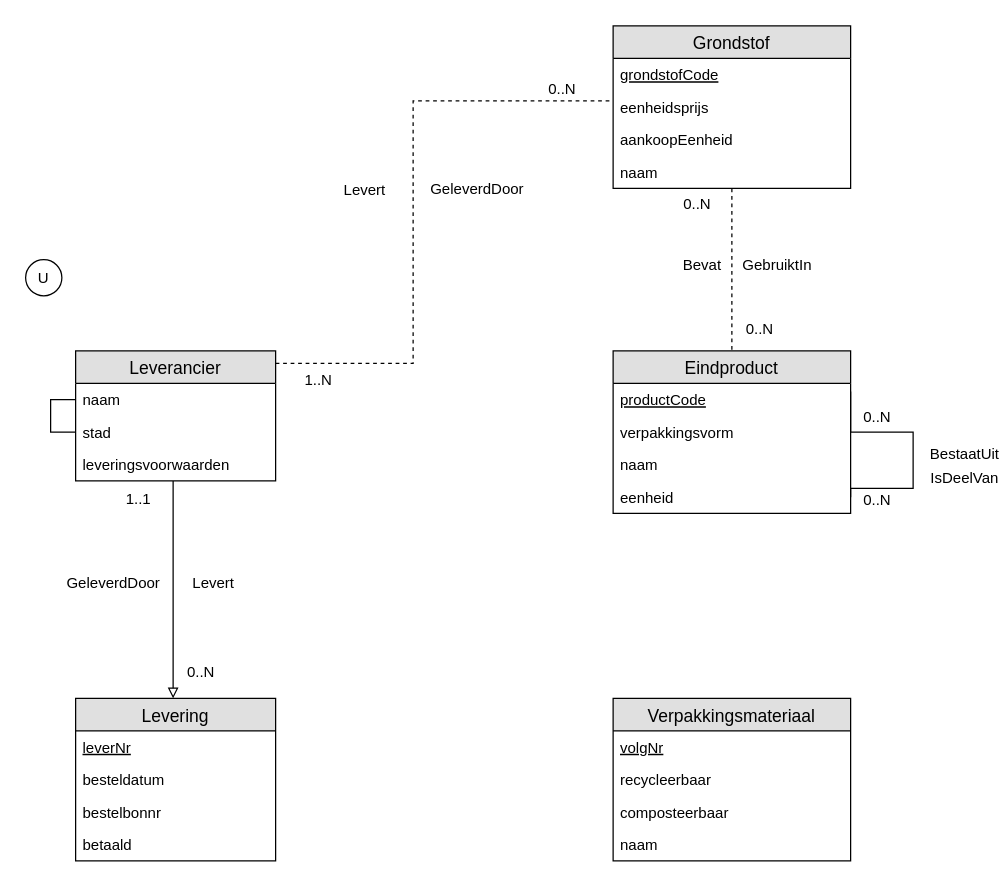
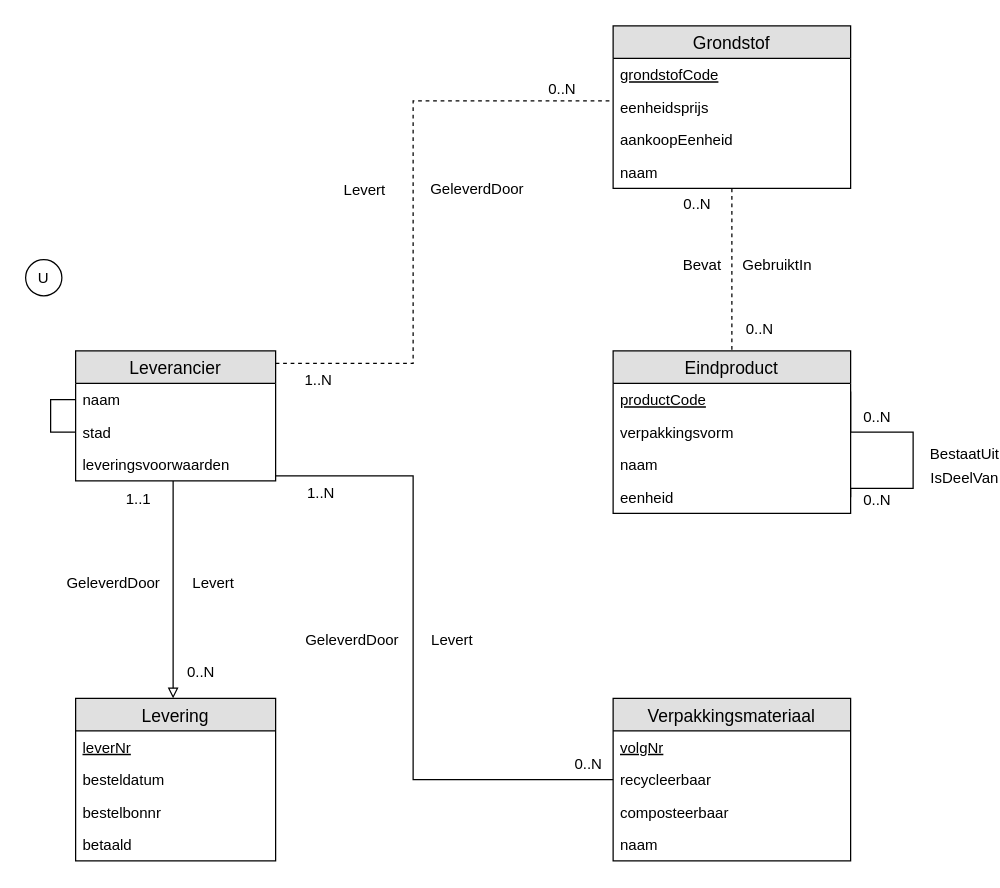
+ <mxCell id="27" value="" style="edgeStyle=orthogonalEdgeStyle;fontSize=12;html=1;endArrow=none;jumpSize=6;strokeWidth=1;endFill=0;rounded=0;jumpStyle=none;entryX=0;entryY=0.5;entryDx=0;entryDy=0;" edge="1" parent="1" source="12" target="2"><mxGeometry width="100" height="100" relative="1" as="geometry"><mxPoint x="219.5" y="339.833" as="sourcePoint" /><mxPoint x="460" y="368.31" as="targetPoint" /><Array as="points"><mxPoint x="330" y="380" /><mxPoint x="330" y="623" /></Array></mxGeometry></mxCell>
+ <mxCell id="28" value="GeleverdDoor" style="text;html=1;resizable=0;points=[];align=center;verticalAlign=bottom;labelBackgroundColor=#ffffff;" vertex="1" connectable="0" parent="27"><mxGeometry x="-0.025" y="-2" relative="1" as="geometry"><mxPoint x="-48" as="offset" /></mxGeometry></mxCell>
+ <mxCell id="29" value="1..N" style="text;html=1;resizable=0;points=[];align=center;verticalAlign=middle;labelBackgroundColor=#ffffff;" vertex="1" connectable="0" parent="27"><mxGeometry x="-0.884" y="-1" relative="1" as="geometry"><mxPoint x="5.5" y="12" as="offset" /></mxGeometry></mxCell>
+ <mxCell id="30" value="0..N" style="text;html=1;resizable=0;points=[];align=center;verticalAlign=middle;labelBackgroundColor=#ffffff;" vertex="1" connectable="0" parent="27"><mxGeometry x="0.83" y="1" relative="1" as="geometry"><mxPoint x="23" y="-11.5" as="offset" /></mxGeometry></mxCell>
+ <mxCell id="31" value="Levert" style="text;html=1;resizable=0;points=[];align=center;verticalAlign=bottom;labelBackgroundColor=#ffffff;" vertex="1" connectable="0" parent="27"><mxGeometry x="-0.025" y="-2" relative="1" as="geometry"><mxPoint x="32" as="offset" /></mxGeometry></mxCell>
